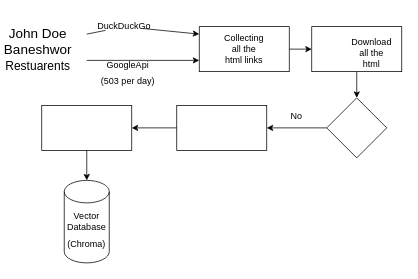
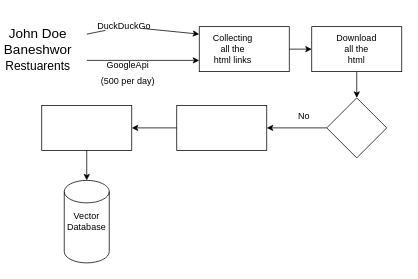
- <mxCell id="9" value="Collecting all the html links" style="text;html=1;strokeColor=none;fillColor=none;align=center;verticalAlign=middle;whiteSpace=wrap;rounded=0;fontSize=12;" vertex="1" parent="1"><mxGeometry x="295" y="50" width="60" height="30" as="geometry" /></mxCell>
+ <mxCell id="9" value="Collecting all the html links" style="text;html=1;strokeColor=none;fillColor=none;align=center;verticalAlign=middle;whiteSpace=wrap;rounded=0;fontSize=12;" vertex="1" parent="1"><mxGeometry x="280" y="50" width="60" height="30" as="geometry" /></mxCell>
- <mxCell id="12" value="&lt;div&gt;Download all the html&lt;/div&gt;" style="text;html=1;strokeColor=none;fillColor=none;align=center;verticalAlign=middle;whiteSpace=wrap;rounded=0;fontSize=12;" vertex="1" parent="1"><mxGeometry x="465" y="55" width="60" height="30" as="geometry" /></mxCell>
+ <mxCell id="12" value="&lt;div&gt;Download all the html&lt;/div&gt;" style="text;html=1;strokeColor=none;fillColor=none;align=center;verticalAlign=middle;whiteSpace=wrap;rounded=0;fontSize=12;" vertex="1" parent="1"><mxGeometry x="445" y="50" width="60" height="30" as="geometry" /></mxCell>
- <mxCell id="7" value="&lt;div&gt;&lt;font style=&quot;font-size: 12px;&quot;&gt;GoogleApi&lt;/font&gt;&lt;/div&gt;&lt;div&gt;&lt;font style=&quot;font-size: 12px;&quot;&gt;(503 per day)&lt;br&gt;&lt;/font&gt;&lt;/div&gt;" style="text;html=1;strokeColor=none;fillColor=none;align=center;verticalAlign=middle;whiteSpace=wrap;rounded=0;fontSize=18;" vertex="1" parent="1"><mxGeometry x="125" y="80" width="90" height="30" as="geometry" /></mxCell>
+ <mxCell id="7" value="&lt;div&gt;&lt;font style=&quot;font-size: 12px;&quot;&gt;GoogleApi&lt;/font&gt;&lt;/div&gt;&lt;div&gt;&lt;font style=&quot;font-size: 12px;&quot;&gt;(500 per day)&lt;br&gt;&lt;/font&gt;&lt;/div&gt;" style="text;html=1;strokeColor=none;fillColor=none;align=center;verticalAlign=middle;whiteSpace=wrap;rounded=0;fontSize=18;" vertex="1" parent="1"><mxGeometry x="125" y="80" width="90" height="30" as="geometry" /></mxCell>
- <mxCell id="16" value="No" style="text;html=1;strokeColor=none;fillColor=none;align=center;verticalAlign=middle;whiteSpace=wrap;rounded=0;fontSize=12;" vertex="1" parent="1"><mxGeometry x="365" y="140" width="60" height="30" as="geometry" /></mxCell>
+ <mxCell id="16" value="No" style="text;html=1;strokeColor=none;fillColor=none;align=center;verticalAlign=middle;whiteSpace=wrap;rounded=0;fontSize=12;" vertex="1" parent="1"><mxGeometry x="375" y="140" width="60" height="30" as="geometry" /></mxCell>
- <mxCell id="23" value="&lt;div&gt;(Chroma)&lt;/div&gt;" style="text;html=1;strokeColor=none;fillColor=none;align=center;verticalAlign=middle;whiteSpace=wrap;rounded=0;fontSize=12;" vertex="1" parent="1"><mxGeometry x="85" y="310" width="60" height="30" as="geometry" /></mxCell>
